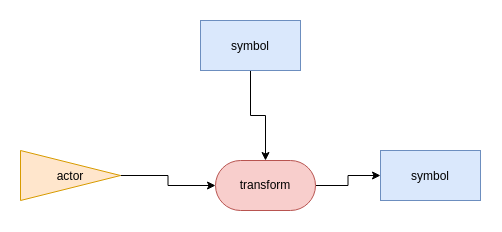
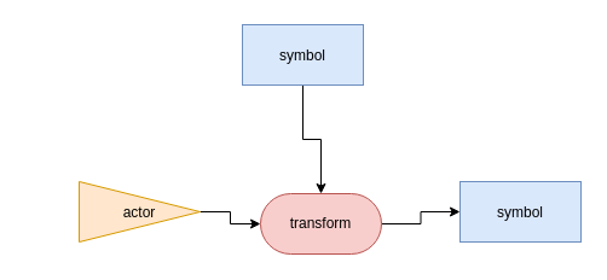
- <mxCell id="3" value="actor" style="triangle;fillColor=#ffe6cc;strokeColor=#d79b00;" name="actor" vertex="1" parent="1" tooltip="⚠️ Node not part of any valid pattern."><mxGeometry x="20" y="150" width="100" height="50" as="geometry" /></mxCell>
+ <mxCell id="3" value="actor" style="triangle;fillColor=#ffe6cc;strokeColor=#d79b00;" name="actor" vertex="1" parent="1" tooltip="⚠️ Node not part of any valid pattern."><mxGeometry x="65" y="150" width="100" height="50" as="geometry" /></mxCell>
